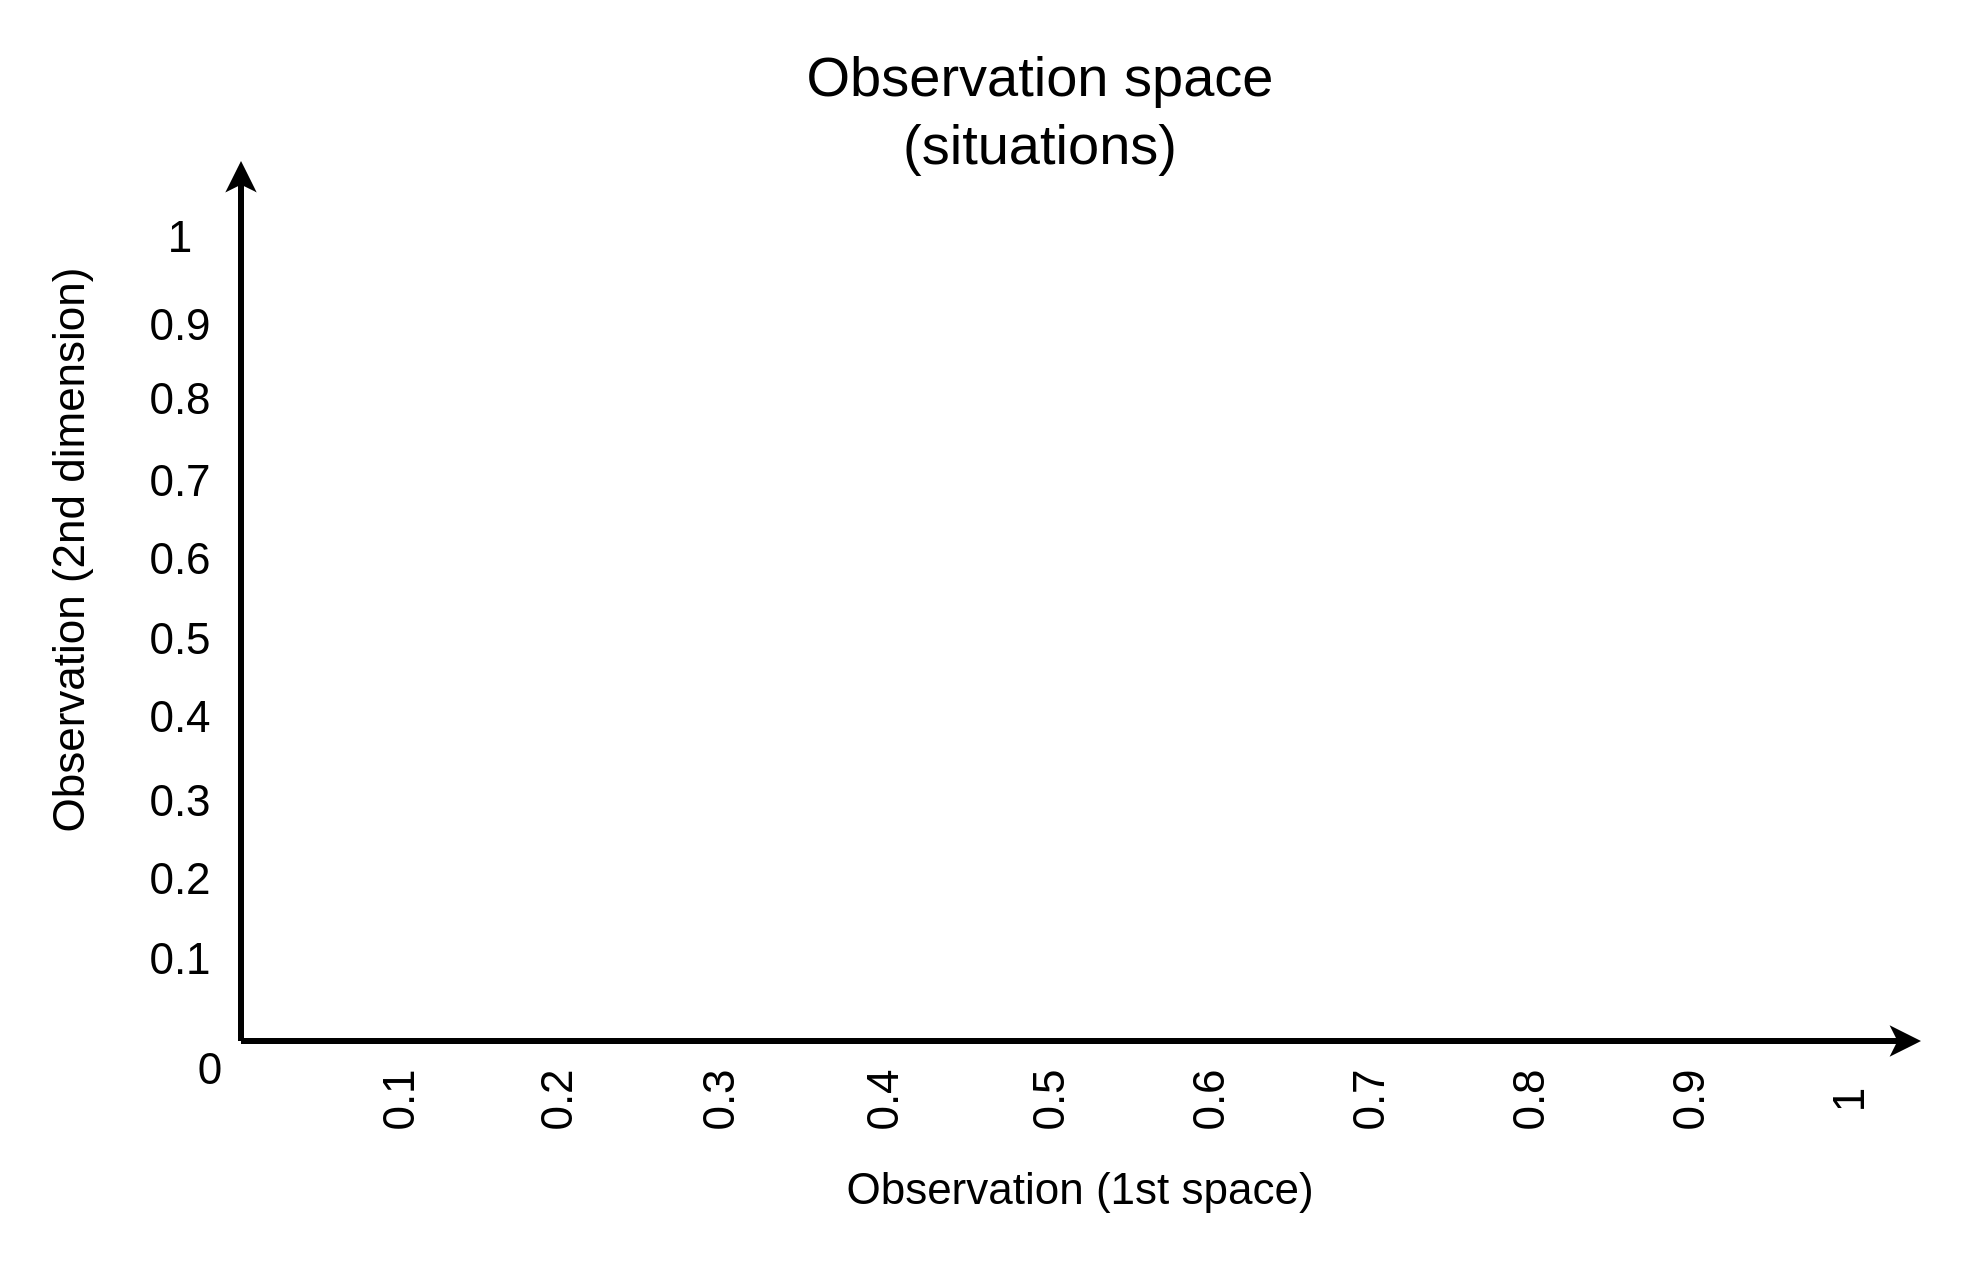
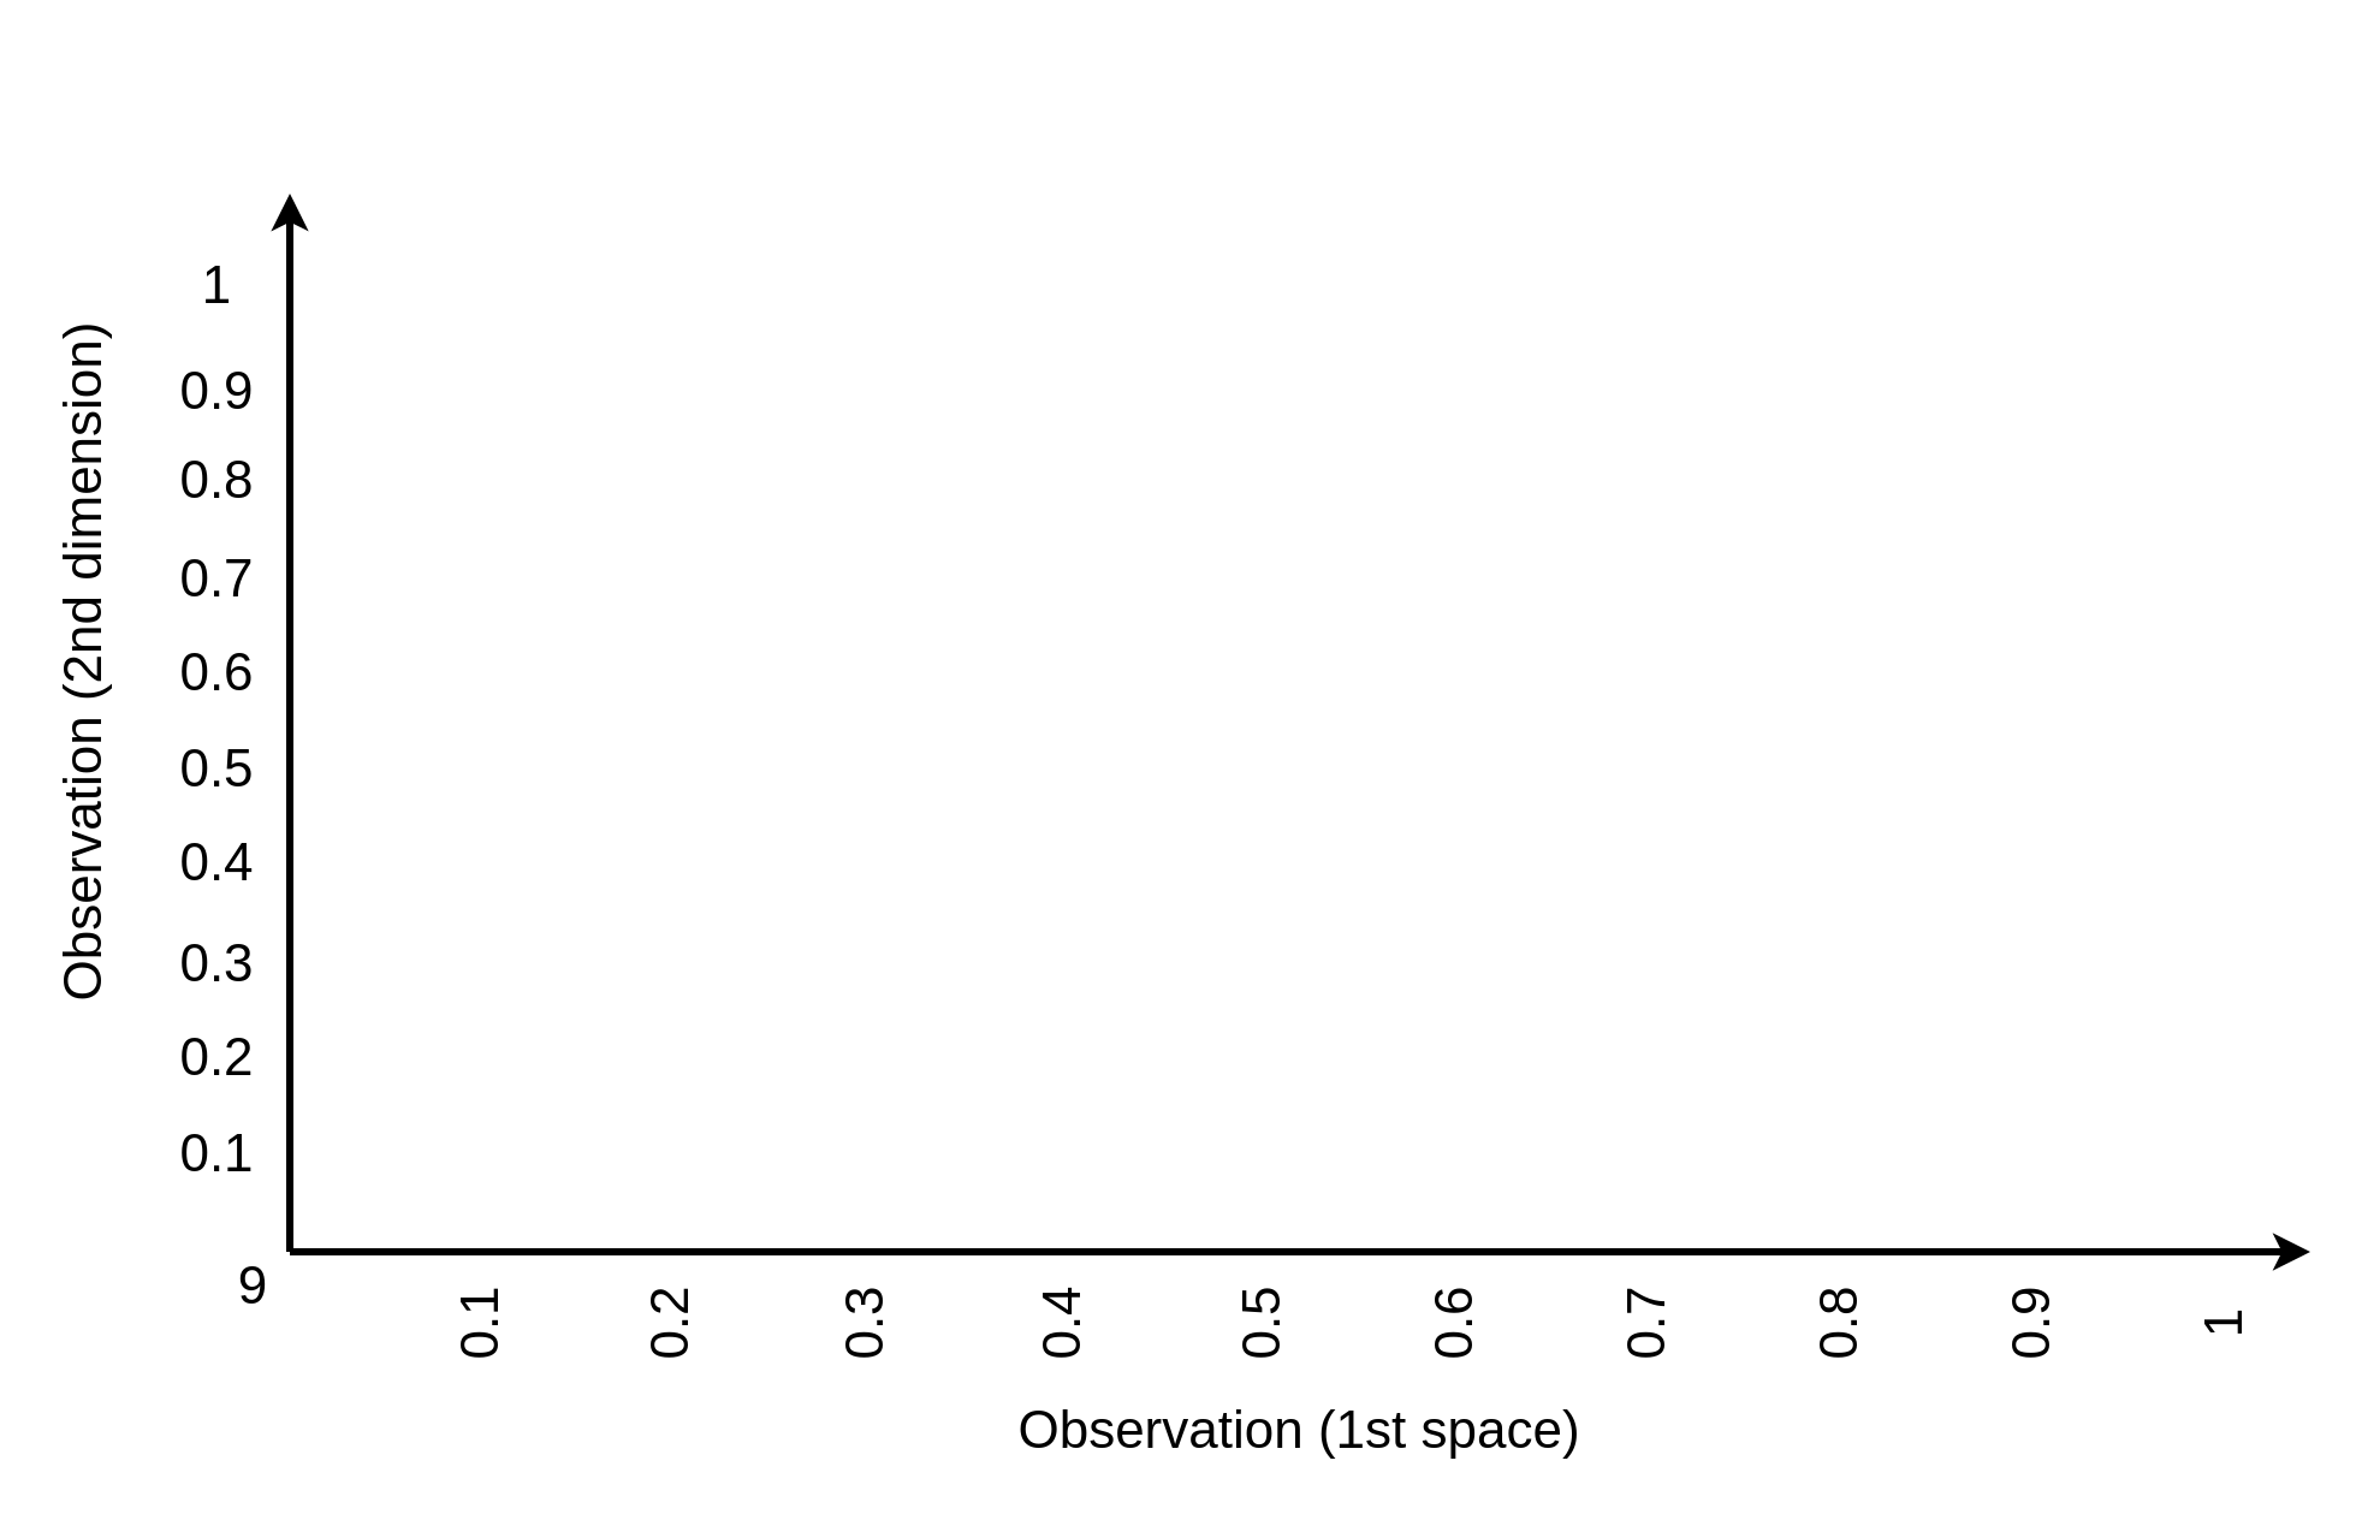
- <mxCell id="27" value="Observation space (situations)" style="text;html=1;strokeColor=none;fillColor=none;align=center;verticalAlign=middle;whiteSpace=wrap;rounded=0;fillStyle=hatch;fontSize=28;" vertex="1" parent="1"><mxGeometry x="375" y="20" width="290" height="70" as="geometry" /></mxCell>
- <mxCell id="4" value="0" style="text;html=1;strokeColor=none;fillColor=none;align=center;verticalAlign=middle;whiteSpace=wrap;rounded=0;fontSize=22;" parent="1" vertex="1"><mxGeometry x="90" y="520" width="30" height="30" as="geometry" /></mxCell>
+ <mxCell id="4" value="9" style="text;html=1;strokeColor=none;fillColor=none;align=center;verticalAlign=middle;whiteSpace=wrap;rounded=0;fontSize=22;" parent="1" vertex="1"><mxGeometry x="90" y="520" width="30" height="30" as="geometry" /></mxCell>
